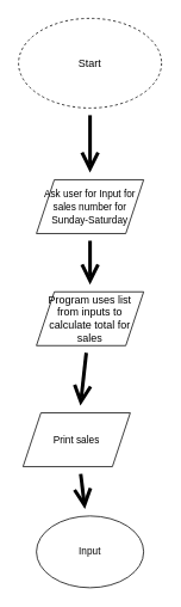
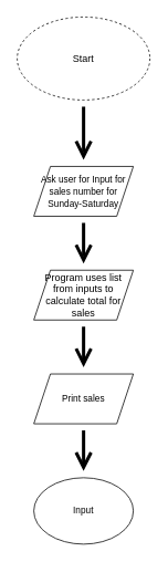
- <mxCell id="9" value="Print sales" style="shape=parallelogram;perimeter=parallelogramPerimeter;whiteSpace=wrap;html=1;fixedSize=1;hachureGap=4;fontSize=11;" vertex="1" parent="1"><mxGeometry x="25" y="460" width="120" height="60" as="geometry" /></mxCell>
+ <mxCell id="9" value="Print sales" style="shape=parallelogram;perimeter=parallelogramPerimeter;whiteSpace=wrap;html=1;fixedSize=1;hachureGap=4;fontSize=11;" vertex="1" parent="1"><mxGeometry x="40" y="450" width="120" height="60" as="geometry" /></mxCell>
